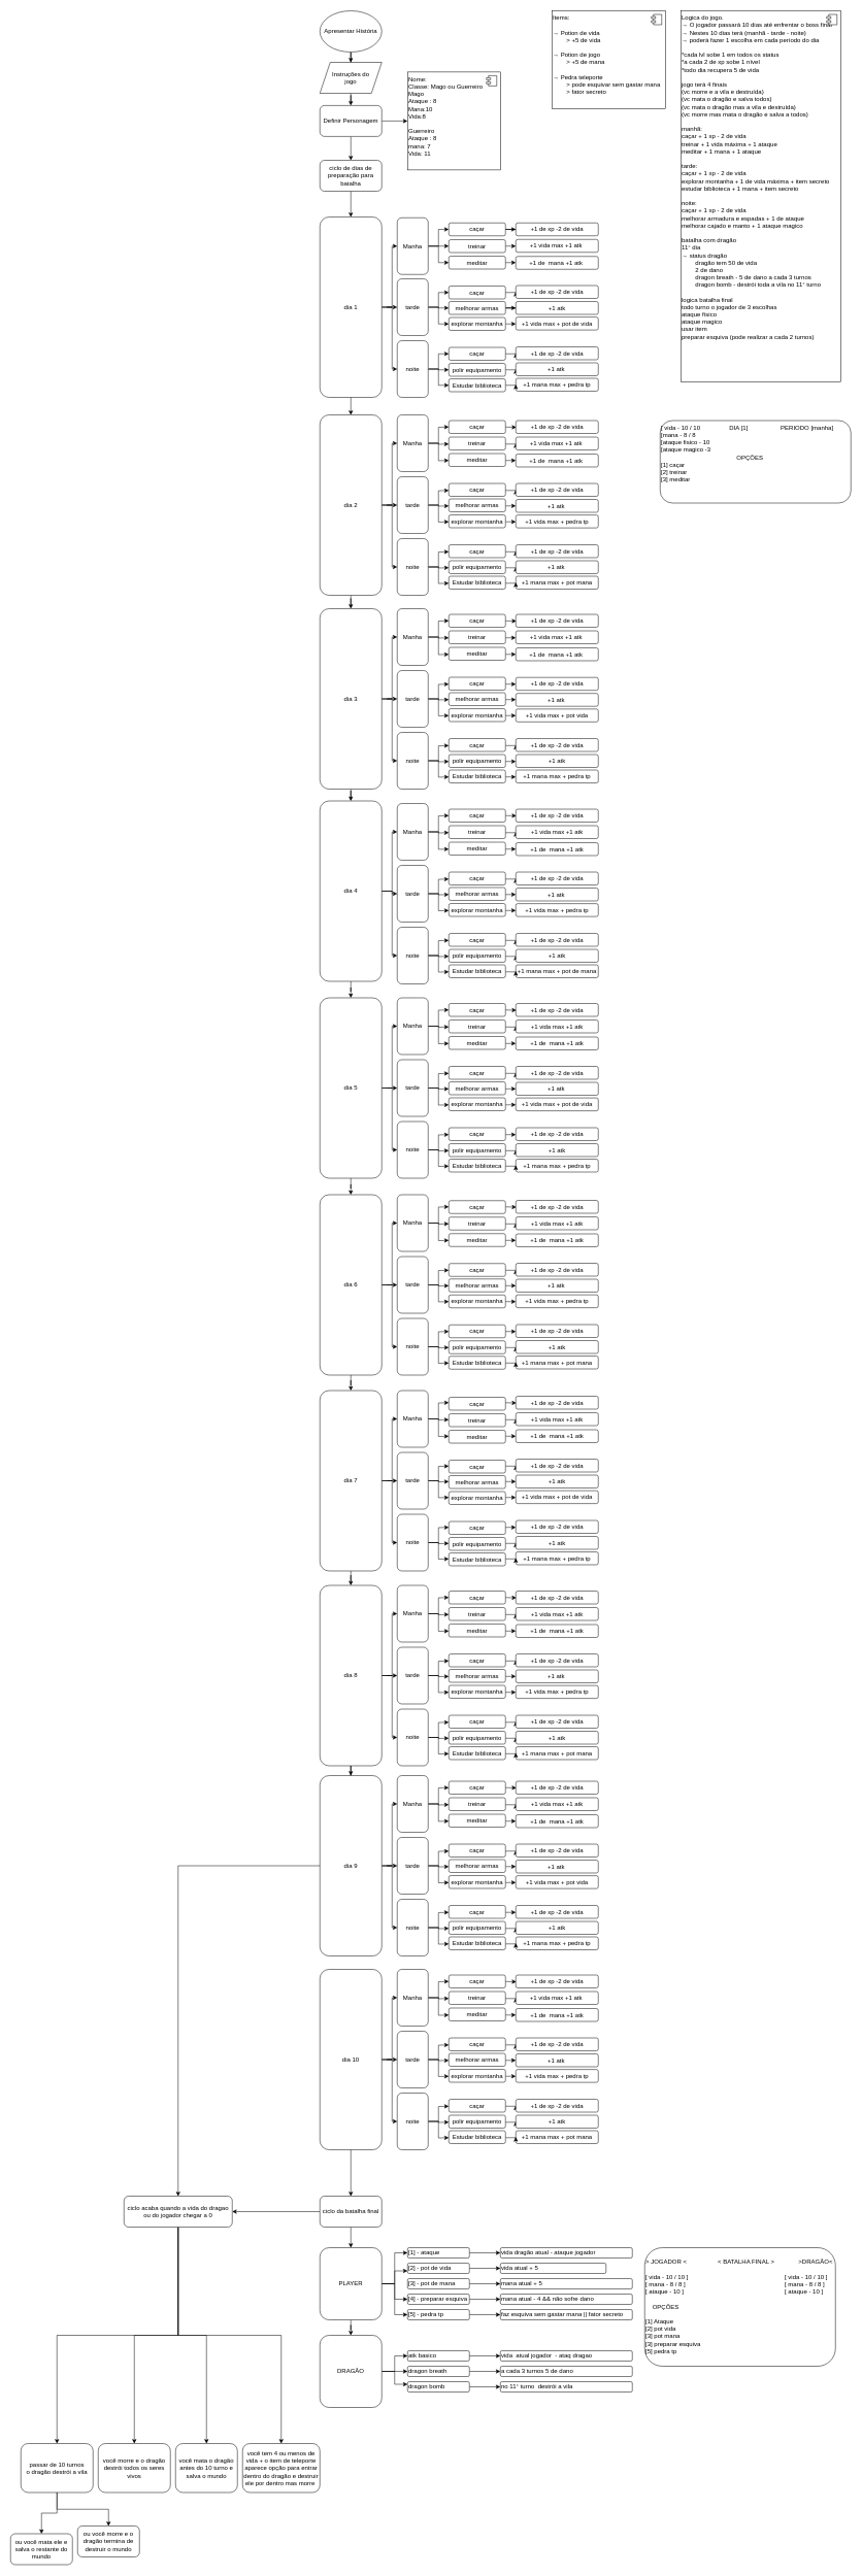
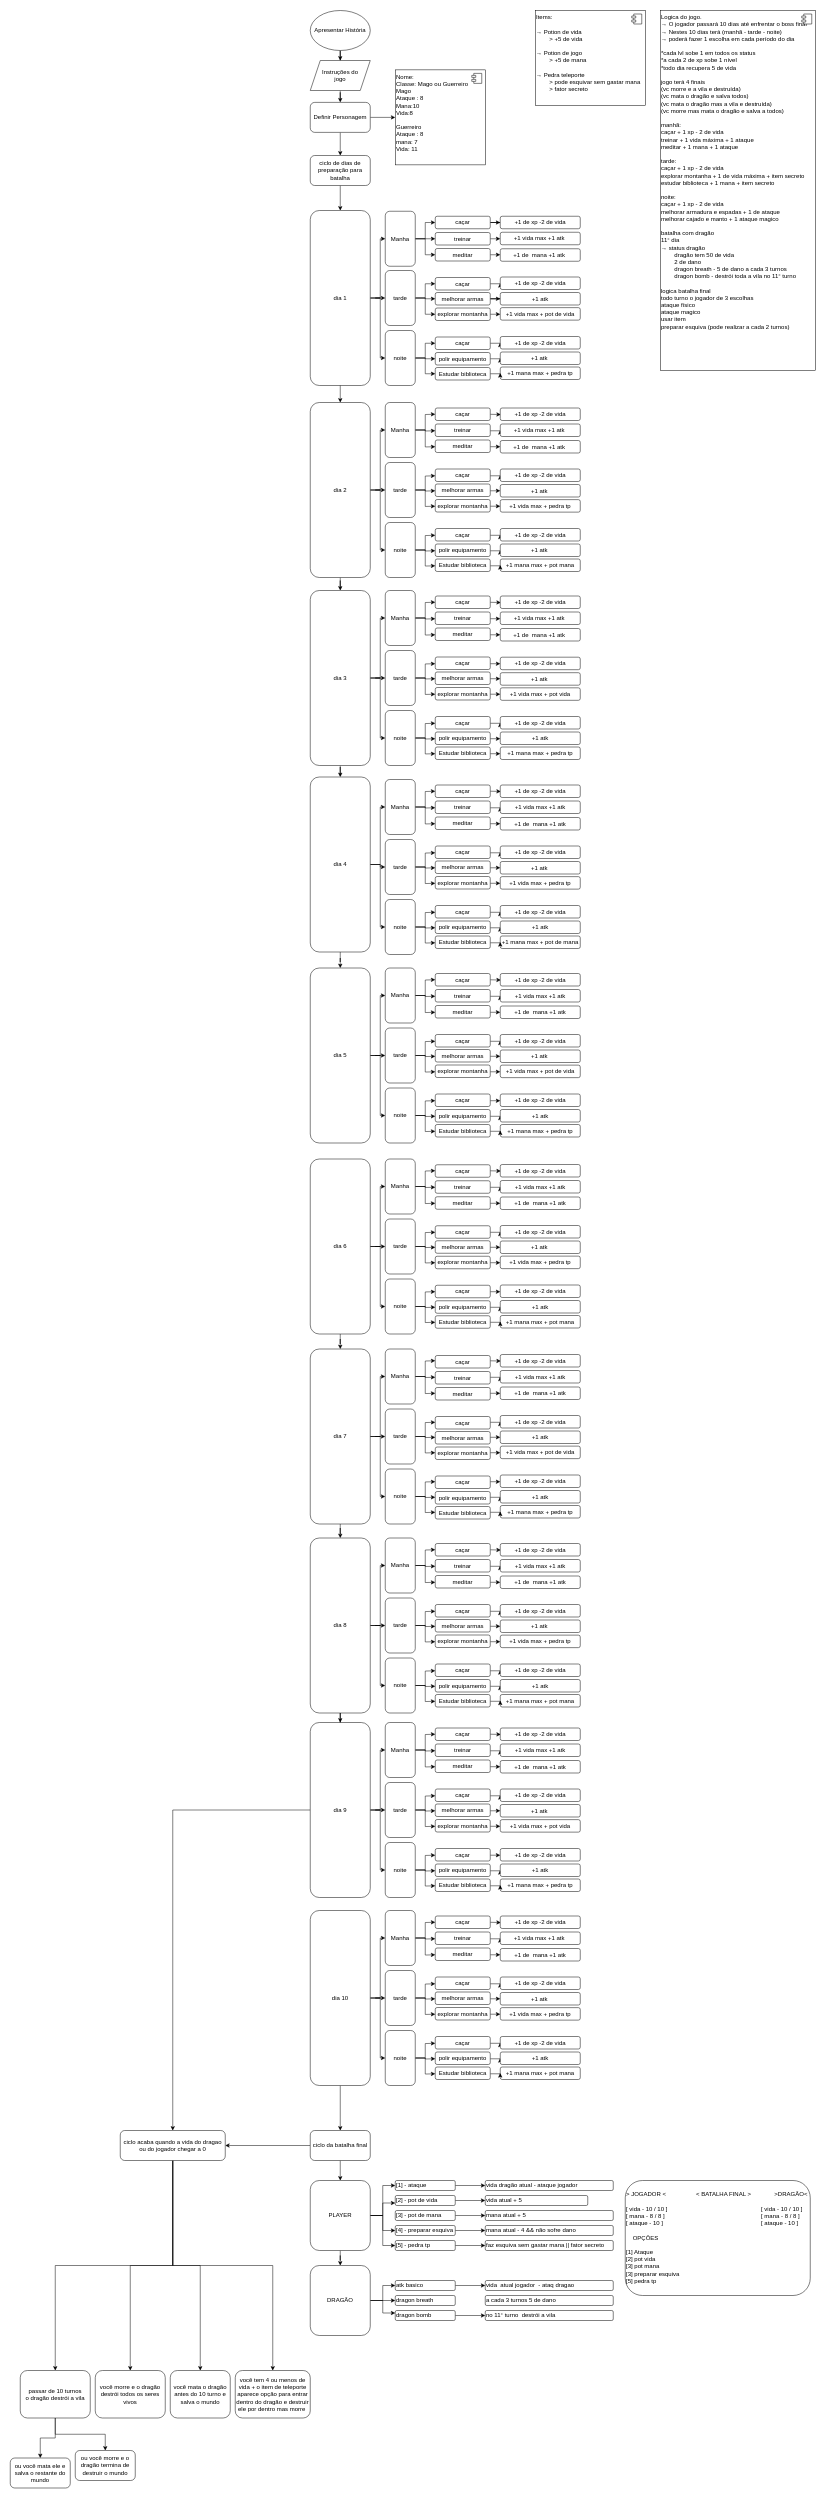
- <mxCell id="11" value="[ vida - 10 / 10&amp;nbsp; &amp;nbsp; &amp;nbsp; &amp;nbsp; &amp;nbsp; &amp;nbsp; &amp;nbsp; &amp;nbsp; &amp;nbsp;DIA [1]&amp;nbsp; &amp;nbsp; &amp;nbsp; &amp;nbsp; &amp;nbsp; &amp;nbsp; &amp;nbsp; &amp;nbsp; &amp;nbsp; &amp;nbsp;PERIODO [manha]&amp;nbsp; &amp;nbsp; &amp;nbsp; &amp;nbsp; &amp;nbsp; [mana - 8 / 8&amp;nbsp;&lt;br&gt;[ataque fisico - 10&lt;br&gt;[ataque magico -3&amp;nbsp;&lt;br&gt;&lt;span style=&quot;white-space: pre&quot;&gt;&#09;&lt;/span&gt;&lt;span style=&quot;white-space: pre&quot;&gt;&#09;&lt;/span&gt;&lt;span style=&quot;white-space: pre&quot;&gt;&#09;&lt;/span&gt;&lt;span style=&quot;white-space: pre&quot;&gt;&#09;&lt;/span&gt;&lt;span style=&quot;white-space: pre&quot;&gt;&#09;&lt;/span&gt;&amp;nbsp; &amp;nbsp; OPÇÕES&lt;br&gt;[1] caçar&lt;br&gt;[2] treinar&lt;br&gt;[3] meditar" style="rounded=1;whiteSpace=wrap;html=1;align=left;verticalAlign=top;" parent="1" vertex="1"><mxGeometry x="1280" y="815" width="370" height="160" as="geometry" /></mxCell>
- <mxCell id="177" value="" style="edgeStyle=orthogonalEdgeStyle;rounded=0;orthogonalLoop=1;jettySize=auto;html=1;" edge="1" parent="1" source="178" target="213"><mxGeometry relative="1" as="geometry" /></mxCell>
- <mxCell id="497" style="edgeStyle=orthogonalEdgeStyle;rounded=0;orthogonalLoop=1;jettySize=auto;html=1;entryX=0;entryY=0.5;entryDx=0;entryDy=0;" edge="1" parent="1" source="498" target="501"><mxGeometry relative="1" as="geometry" /></mxCell>
